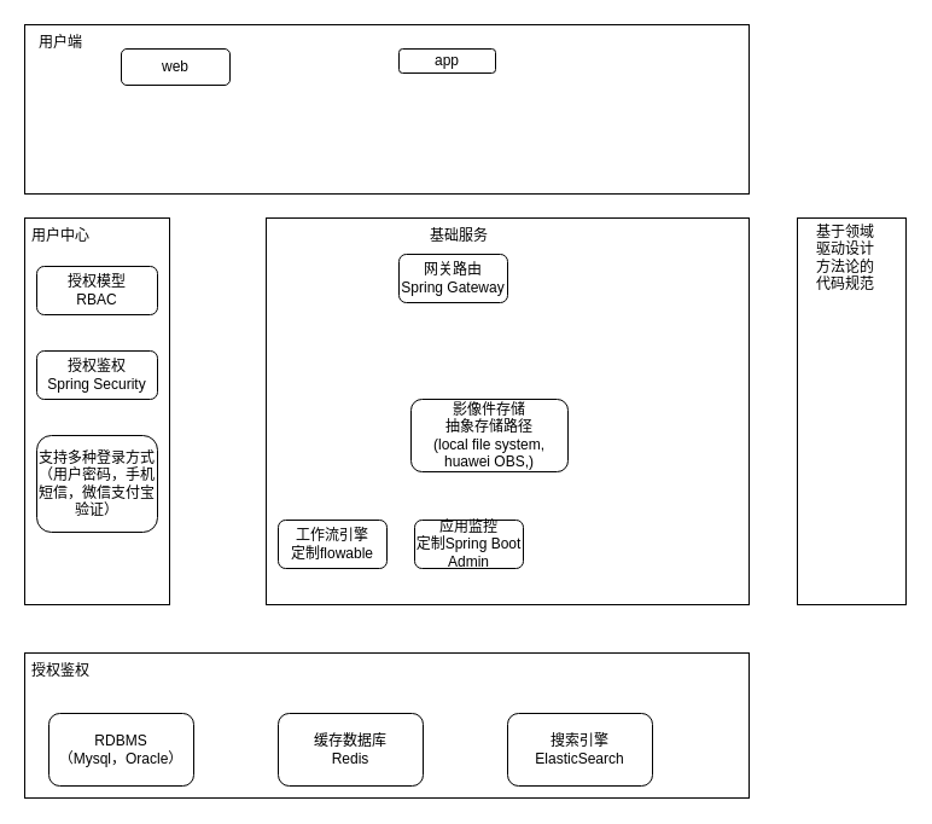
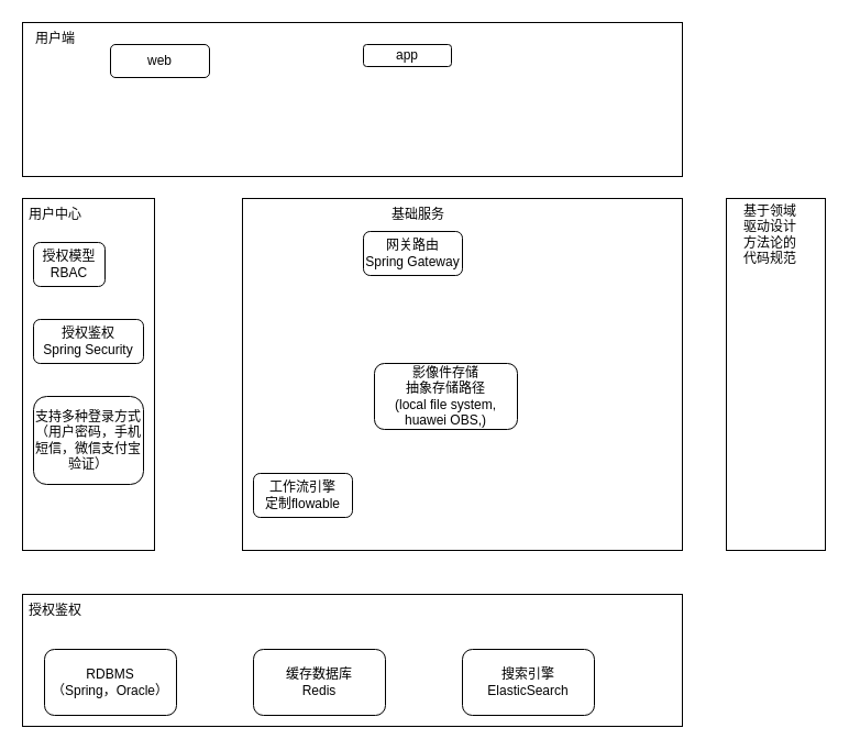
- <mxCell id="12" value="授权模型&lt;div&gt;RBAC&lt;/div&gt;" style="rounded=1;whiteSpace=wrap;html=1;" vertex="1" parent="1"><mxGeometry x="30" y="220" width="100" height="40" as="geometry" /></mxCell>
+ <mxCell id="12" value="授权模型&lt;div&gt;RBAC&lt;/div&gt;" style="rounded=1;whiteSpace=wrap;html=1;" vertex="1" parent="1"><mxGeometry x="30" y="220" width="65" height="40" as="geometry" /></mxCell>
- <mxCell id="18" value="应用监控&lt;div&gt;定制Spring Boot Admin&lt;/div&gt;" style="rounded=1;whiteSpace=wrap;html=1;" vertex="1" parent="1"><mxGeometry x="343" y="430" width="90" height="40" as="geometry" /></mxCell>
- <mxCell id="13" value="RDBMS&lt;div&gt;（Mysql，Oracle）&lt;/div&gt;" style="rounded=1;whiteSpace=wrap;html=1;" vertex="1" parent="1"><mxGeometry x="40" y="590" width="120" height="60" as="geometry" /></mxCell>
+ <mxCell id="13" value="RDBMS&lt;div&gt;（Spring，Oracle）&lt;/div&gt;" style="rounded=1;whiteSpace=wrap;html=1;" vertex="1" parent="1"><mxGeometry x="40" y="590" width="120" height="60" as="geometry" /></mxCell>
